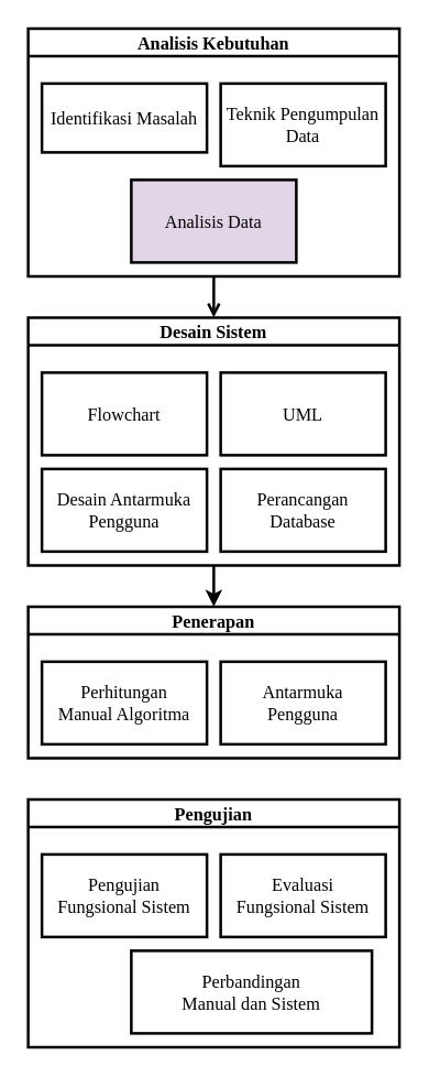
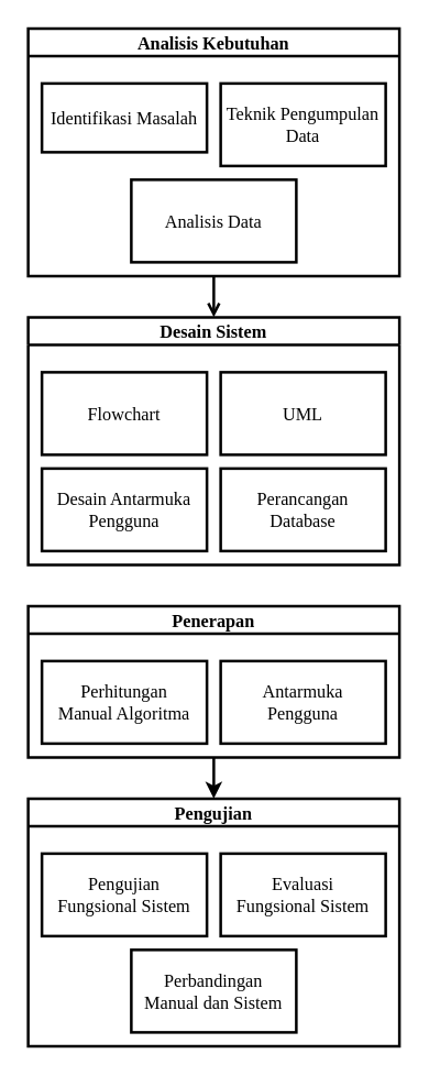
- <mxCell id="20" value="Analisis Data" style="whiteSpace=wrap;html=1;align=center;treeFolding=1;treeMoving=1;newEdgeStyle={&quot;edgeStyle&quot;:&quot;elbowEdgeStyle&quot;,&quot;startArrow&quot;:&quot;none&quot;,&quot;endArrow&quot;:&quot;none&quot;};fontFamily=Times New Roman;fontSize=13;strokeWidth=2;fillColor=#e1d5e7;" vertex="1" parent="17"><mxGeometry x="75" y="110" width="120" height="60" as="geometry" /></mxCell>
+ <mxCell id="20" value="Analisis Data" style="whiteSpace=wrap;html=1;align=center;treeFolding=1;treeMoving=1;newEdgeStyle={&quot;edgeStyle&quot;:&quot;elbowEdgeStyle&quot;,&quot;startArrow&quot;:&quot;none&quot;,&quot;endArrow&quot;:&quot;none&quot;};fontFamily=Times New Roman;fontSize=13;strokeWidth=2;" vertex="1" parent="17"><mxGeometry x="75" y="110" width="120" height="60" as="geometry" /></mxCell>
- <mxCell id="15" value="" style="endArrow=classic;html=1;rounded=0;entryX=0.5;entryY=0;entryDx=0;entryDy=0;exitX=0.5;exitY=1;exitDx=0;exitDy=0;strokeWidth=2;" edge="1" parent="1" source="2" target="7"><mxGeometry width="50" height="50" relative="1" as="geometry"><mxPoint x="200" y="240" as="sourcePoint" /><mxPoint x="200" y="270" as="targetPoint" /><Array as="points" /></mxGeometry></mxCell>
+ <mxCell id="16" value="" style="endArrow=classic;html=1;rounded=0;entryX=0.5;entryY=0;entryDx=0;entryDy=0;exitX=0.5;exitY=1;exitDx=0;exitDy=0;strokeWidth=2;" edge="1" parent="1" source="7" target="10"><mxGeometry width="50" height="50" relative="1" as="geometry"><mxPoint x="270" y="420" as="sourcePoint" /><mxPoint x="270" y="450" as="targetPoint" /></mxGeometry></mxCell>
- <mxCell id="13" value="Perbandingan&lt;br&gt;Manual dan Sistem" style="whiteSpace=wrap;html=1;align=center;treeFolding=1;treeMoving=1;newEdgeStyle={&quot;edgeStyle&quot;:&quot;elbowEdgeStyle&quot;,&quot;startArrow&quot;:&quot;none&quot;,&quot;endArrow&quot;:&quot;none&quot;};fontFamily=Times New Roman;fontSize=13;strokeWidth=2;" vertex="1" parent="10"><mxGeometry x="75" y="110" width="175" height="60" as="geometry" /></mxCell>
+ <mxCell id="13" value="Perbandingan&lt;br&gt;Manual dan Sistem" style="whiteSpace=wrap;html=1;align=center;treeFolding=1;treeMoving=1;newEdgeStyle={&quot;edgeStyle&quot;:&quot;elbowEdgeStyle&quot;,&quot;startArrow&quot;:&quot;none&quot;,&quot;endArrow&quot;:&quot;none&quot;};fontFamily=Times New Roman;fontSize=13;strokeWidth=2;" vertex="1" parent="10"><mxGeometry x="75" y="110" width="120" height="60" as="geometry" /></mxCell>
